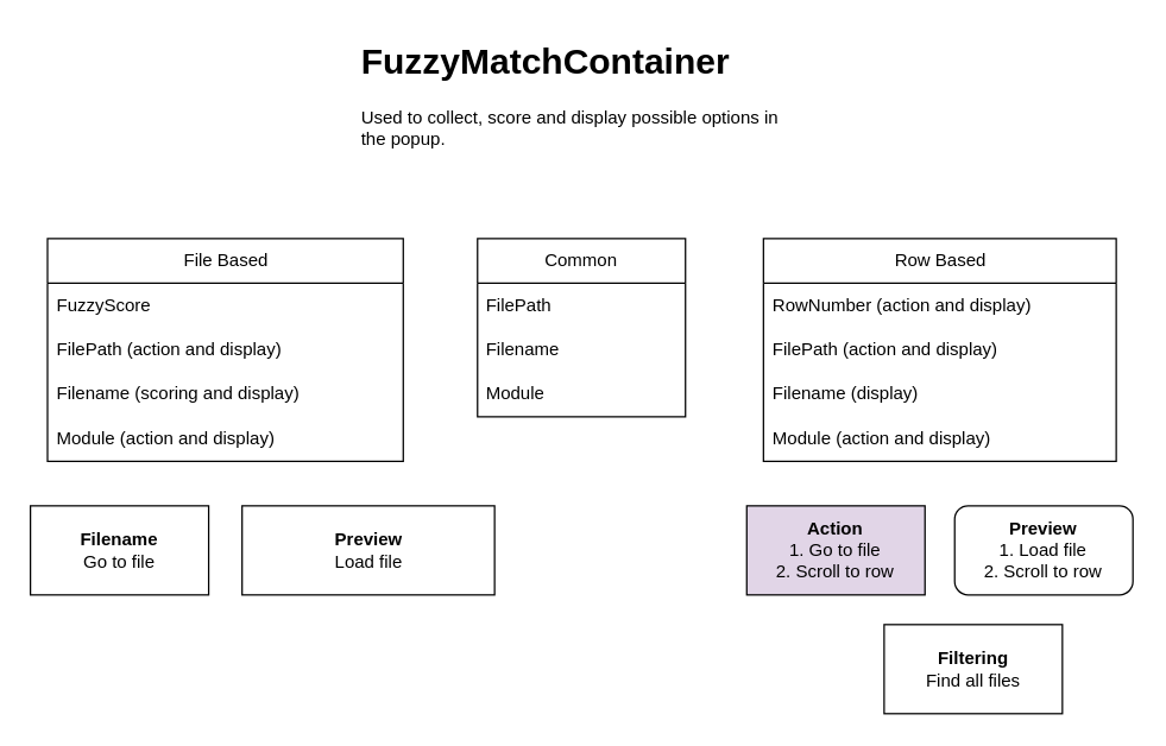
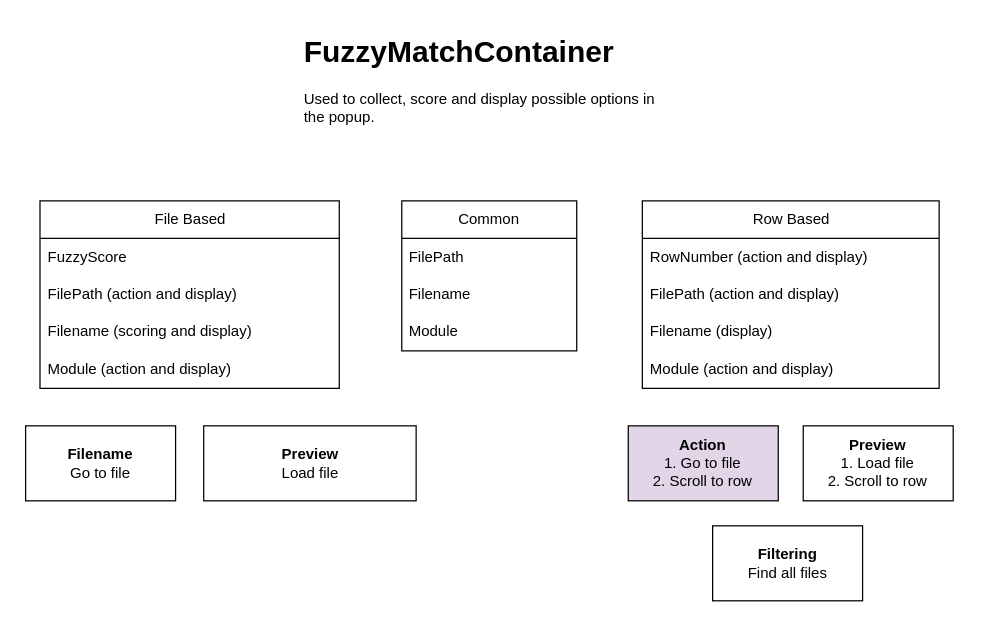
- <mxCell id="16" value="&lt;b&gt;Preview&lt;/b&gt;&lt;br&gt;1. Load file&lt;br&gt;2. Scroll to row" style="whiteSpace=wrap;html=1;rounded=1;" parent="1" vertex="1"><mxGeometry x="642.25" y="340" width="120" height="60" as="geometry" /></mxCell>
+ <mxCell id="16" value="&lt;b&gt;Preview&lt;/b&gt;&lt;br&gt;1. Load file&lt;br&gt;2. Scroll to row" style="rounded=0;whiteSpace=wrap;html=1;" parent="1" vertex="1"><mxGeometry x="642.25" y="340" width="120" height="60" as="geometry" /></mxCell>
- <mxCell id="17" value="Filtering&lt;br&gt;&lt;span style=&quot;font-weight: normal;&quot;&gt;Find all files&lt;br&gt;&lt;/span&gt;" style="rounded=0;whiteSpace=wrap;html=1;fontStyle=1" parent="1" vertex="1"><mxGeometry x="594.75" y="420" width="120" height="60" as="geometry" /></mxCell>
+ <mxCell id="17" value="Filtering&lt;br&gt;&lt;span style=&quot;font-weight: normal;&quot;&gt;Find all files&lt;br&gt;&lt;/span&gt;" style="rounded=0;whiteSpace=wrap;html=1;fontStyle=1" parent="1" vertex="1"><mxGeometry x="569.75" y="420" width="120" height="60" as="geometry" /></mxCell>
